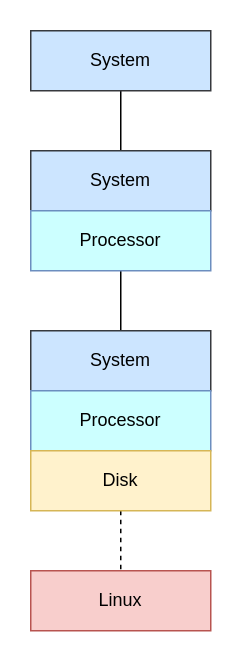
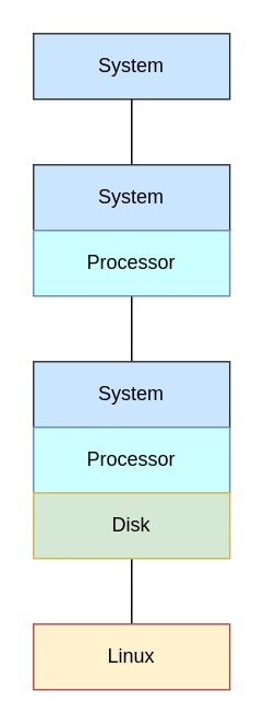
- <mxCell id="13" value="Disk" style="rounded=0;whiteSpace=wrap;html=1;fillColor=#fff2cc;strokeColor=#d6b656;" vertex="1" parent="1"><mxGeometry x="20" y="300" width="120" height="40" as="geometry" /></mxCell>
+ <mxCell id="13" value="Disk" style="rounded=0;whiteSpace=wrap;html=1;fillColor=#d5e8d4;strokeColor=#d6b656;" vertex="1" parent="1"><mxGeometry x="20" y="300" width="120" height="40" as="geometry" /></mxCell>
- <mxCell id="12" value="" style="edgeStyle=orthogonalEdgeStyle;rounded=0;orthogonalLoop=1;jettySize=auto;html=1;endArrow=none;endFill=0;dashed=1;" edge="1" parent="1" source="13" target="14"><mxGeometry relative="1" as="geometry" /></mxCell>
+ <mxCell id="12" value="" style="edgeStyle=orthogonalEdgeStyle;rounded=0;orthogonalLoop=1;jettySize=auto;html=1;endArrow=none;endFill=0;" edge="1" parent="1" source="13" target="14"><mxGeometry relative="1" as="geometry" /></mxCell>
- <mxCell id="14" value="Linux" style="rounded=0;whiteSpace=wrap;html=1;fillColor=#F8CECC;strokeColor=#b85450;" vertex="1" parent="1"><mxGeometry x="20" y="380" width="120" height="40" as="geometry" /></mxCell>
+ <mxCell id="14" value="Linux" style="rounded=0;whiteSpace=wrap;html=1;fillColor=#fff2cc;strokeColor=#b85450;" vertex="1" parent="1"><mxGeometry x="20" y="380" width="120" height="40" as="geometry" /></mxCell>
